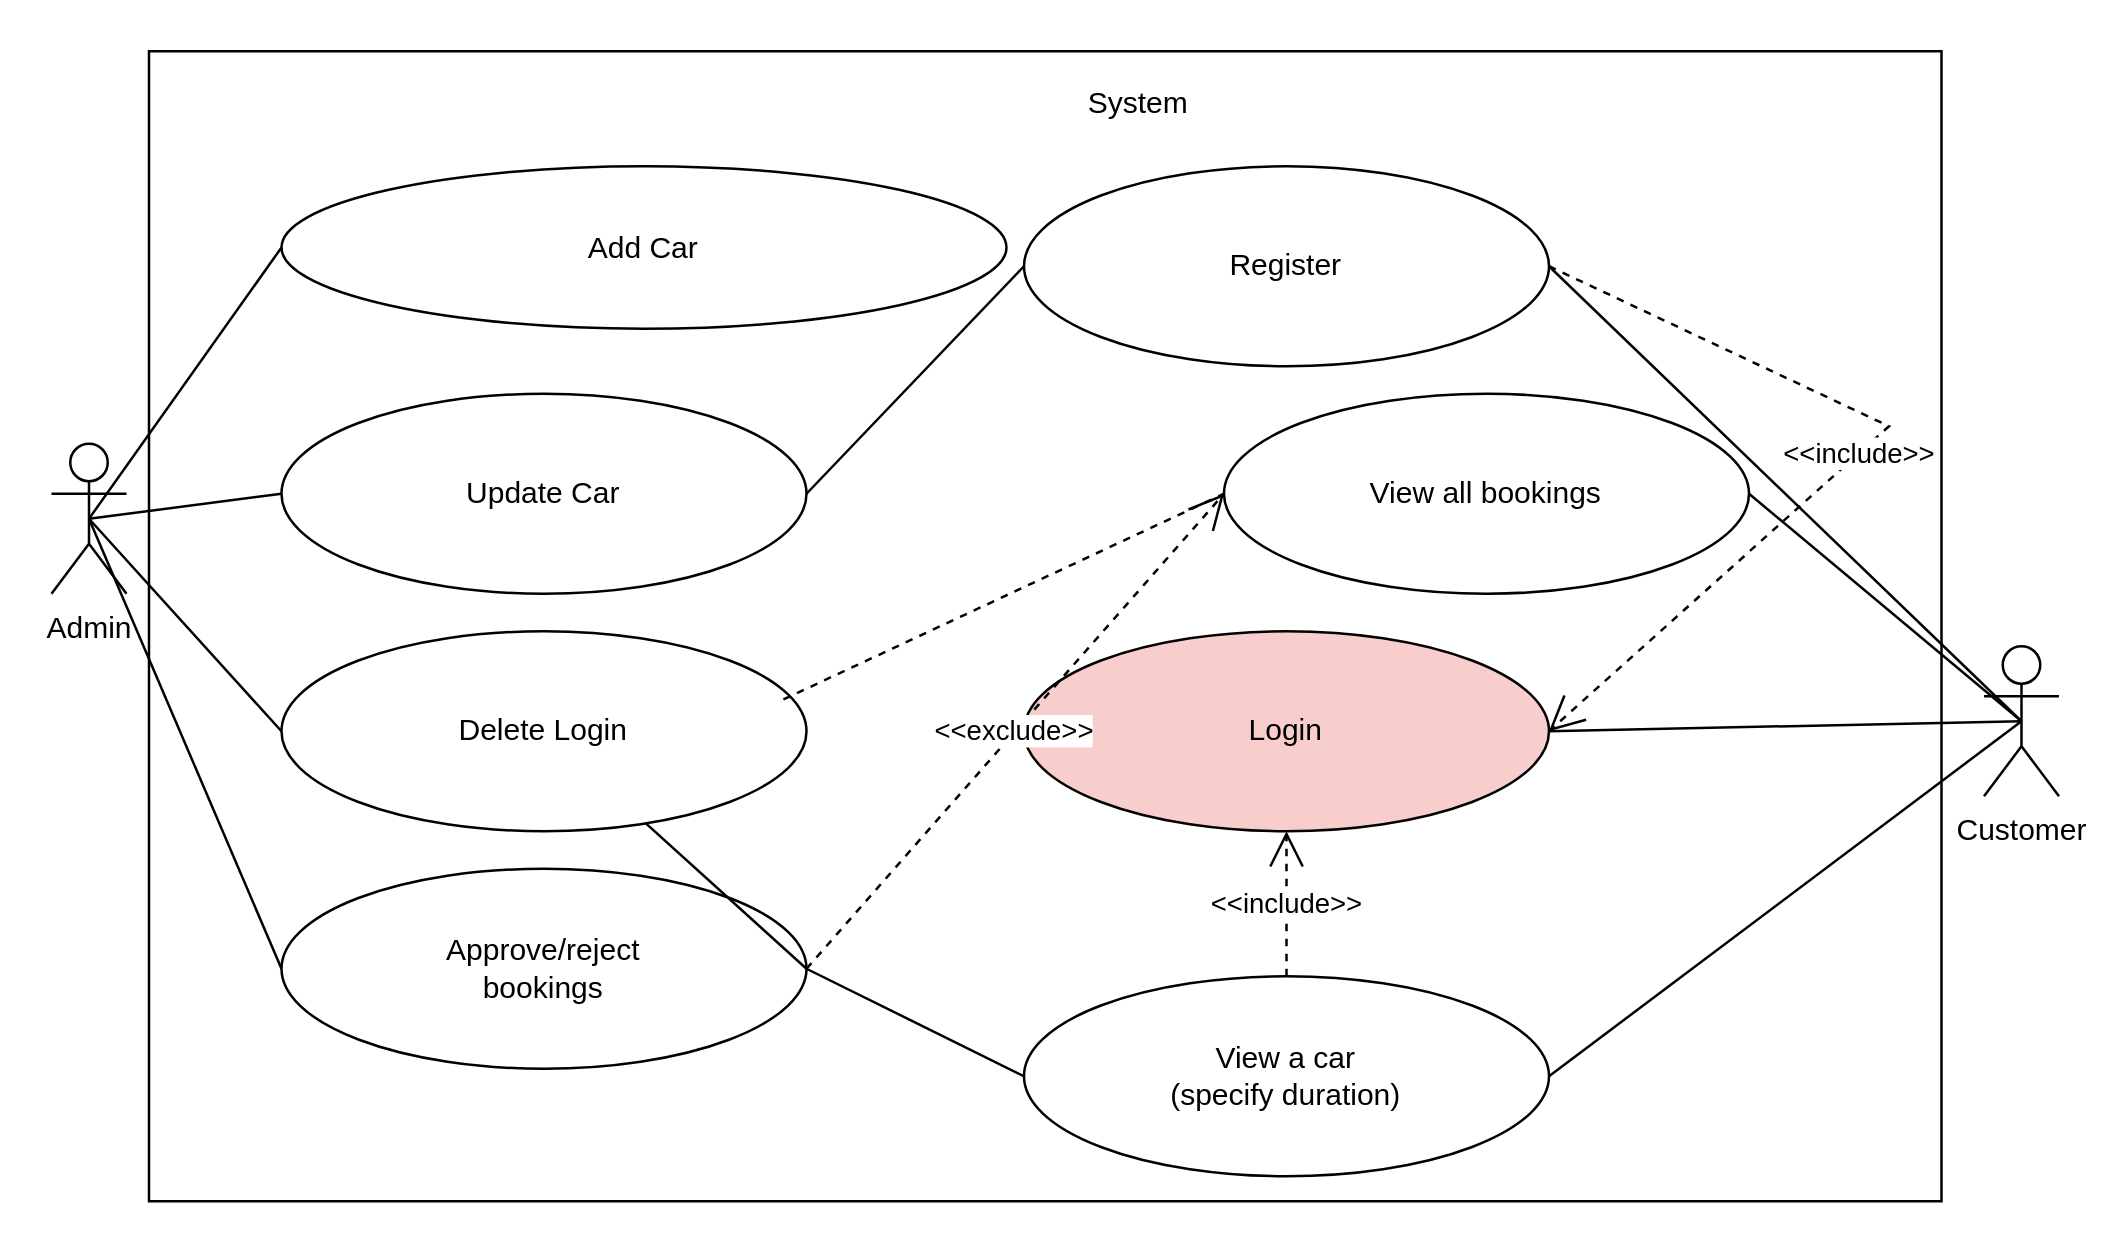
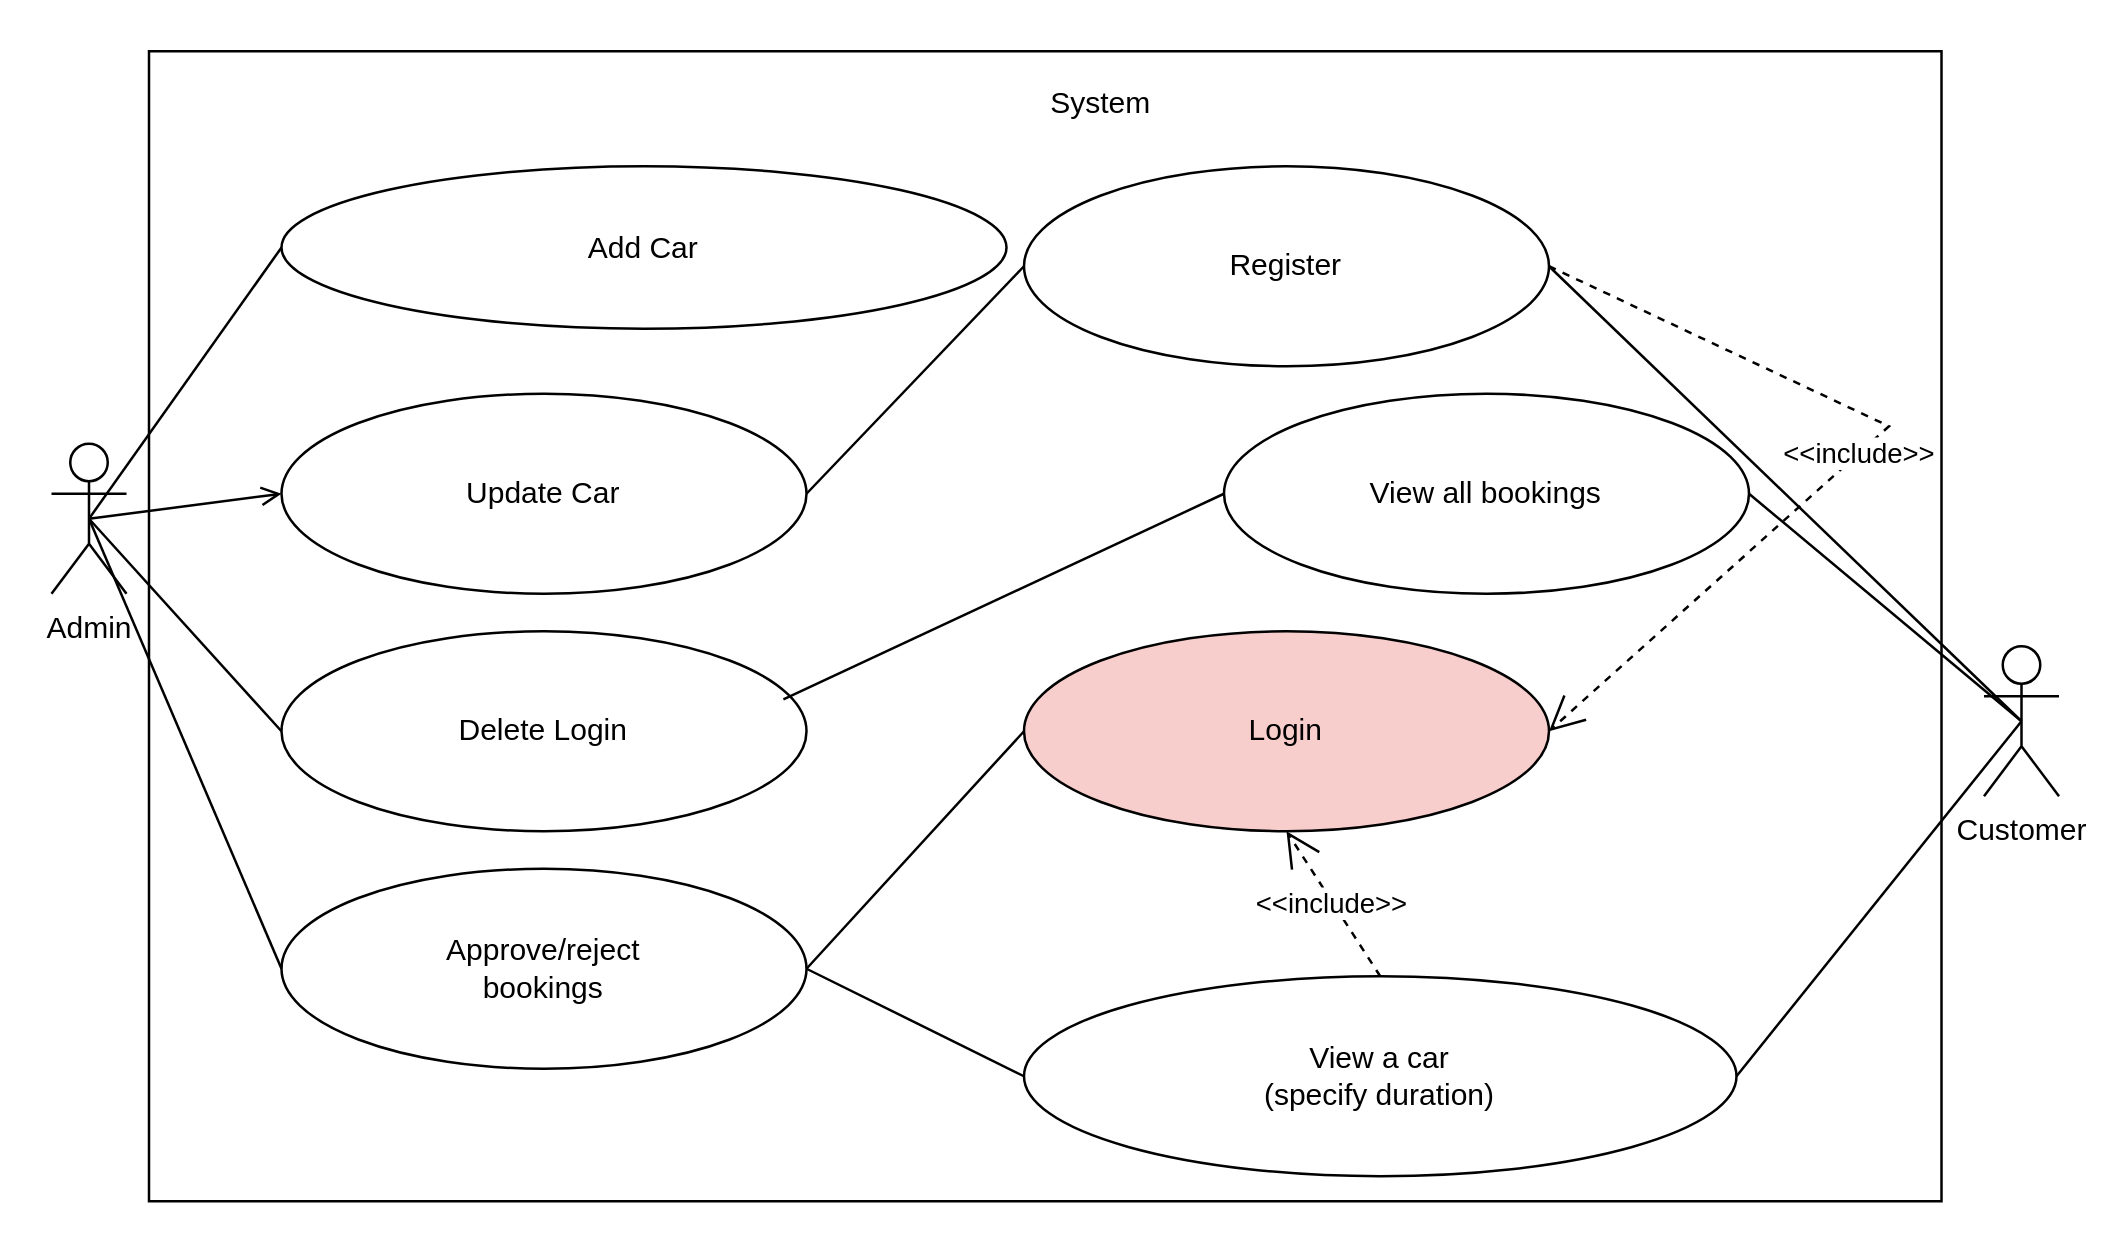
- <mxCell id="14" value="System" style="text;html=1;align=center;verticalAlign=middle;whiteSpace=wrap;rounded=0;" vertex="1" parent="1"><mxGeometry x="425" y="26" width="60" height="30" as="geometry" /></mxCell>
+ <mxCell id="14" value="System" style="text;html=1;align=center;verticalAlign=middle;whiteSpace=wrap;rounded=0;" vertex="1" parent="1"><mxGeometry x="410" y="26" width="60" height="30" as="geometry" /></mxCell>
- <mxCell id="24" value="" style="endArrow=none;html=1;rounded=0;entryX=0;entryY=0.5;entryDx=0;entryDy=0;exitX=0.5;exitY=0.5;exitDx=0;exitDy=0;exitPerimeter=0;" edge="1" parent="1" source="11" target="25"><mxGeometry width="50" height="50" relative="1" as="geometry"><mxPoint x="35" y="207" as="sourcePoint" /><mxPoint x="216.02" y="181.76" as="targetPoint" /></mxGeometry></mxCell>
+ <mxCell id="24" value="" style="endArrow=open;html=1;rounded=0;entryX=0;entryY=0.5;entryDx=0;entryDy=0;exitX=0.5;exitY=0.5;exitDx=0;exitDy=0;exitPerimeter=0;" edge="1" parent="1" source="11" target="25"><mxGeometry width="50" height="50" relative="1" as="geometry"><mxPoint x="35" y="207" as="sourcePoint" /><mxPoint x="216.02" y="181.76" as="targetPoint" /></mxGeometry></mxCell>
- <mxCell id="10" value="" style="endArrow=none;html=1;rounded=0;entryX=0;entryY=0.5;entryDx=0;entryDy=0;exitX=0.956;exitY=0.341;exitDx=0;exitDy=0;exitPerimeter=0;dashed=1;" edge="1" parent="1" source="3" target="6"><mxGeometry width="50" height="50" relative="1" as="geometry"><mxPoint x="425" y="306" as="sourcePoint" /><mxPoint x="510" y="186" as="targetPoint" /></mxGeometry></mxCell>
+ <mxCell id="10" value="" style="endArrow=none;html=1;rounded=0;entryX=0;entryY=0.5;entryDx=0;entryDy=0;exitX=0.956;exitY=0.341;exitDx=0;exitDy=0;exitPerimeter=0;" edge="1" parent="1" source="3" target="6"><mxGeometry width="50" height="50" relative="1" as="geometry"><mxPoint x="425" y="306" as="sourcePoint" /><mxPoint x="510" y="186" as="targetPoint" /></mxGeometry></mxCell>
- <mxCell id="28" value="&amp;lt;&amp;lt;exclude&amp;gt;&amp;gt;" style="endArrow=open;endSize=12;dashed=1;html=1;rounded=0;exitX=1;exitY=0.5;exitDx=0;exitDy=0;entryX=0;entryY=0.5;entryDx=0;entryDy=0;" edge="1" parent="1" source="4" target="6"><mxGeometry width="160" relative="1" as="geometry"><mxPoint x="347" y="233" as="sourcePoint" /><mxPoint x="507" y="233" as="targetPoint" /></mxGeometry></mxCell>
- <mxCell id="21" value="" style="endArrow=none;html=1;rounded=0;entryX=0.5;entryY=0.5;entryDx=0;entryDy=0;entryPerimeter=0;exitX=1;exitY=0.5;exitDx=0;exitDy=0;" edge="1" parent="1" source="7" target="19"><mxGeometry width="50" height="50" relative="1" as="geometry"><mxPoint x="716" y="384" as="sourcePoint" /><mxPoint x="830" y="423" as="targetPoint" /></mxGeometry></mxCell>
- <mxCell id="12" value="" style="endArrow=none;html=1;rounded=0;exitX=1;exitY=0.5;exitDx=0;exitDy=0;" edge="1" parent="1" source="4" target="3"><mxGeometry width="50" height="50" relative="1" as="geometry"><mxPoint x="430" y="406" as="sourcePoint" /><mxPoint x="480" y="356" as="targetPoint" /></mxGeometry></mxCell>
+ <mxCell id="12" value="" style="endArrow=none;html=1;rounded=0;exitX=1;exitY=0.5;exitDx=0;exitDy=0;entryX=0;entryY=0.5;entryDx=0;entryDy=0;" edge="1" parent="1" source="4" target="7"><mxGeometry width="50" height="50" relative="1" as="geometry"><mxPoint x="430" y="406" as="sourcePoint" /><mxPoint x="480" y="356" as="targetPoint" /></mxGeometry></mxCell>
- <mxCell id="8" value="View a car&lt;div&gt;(specify duration)&lt;/div&gt;" style="ellipse;whiteSpace=wrap;html=1;" vertex="1" parent="1"><mxGeometry x="409" y="390" width="210" height="80" as="geometry" /></mxCell>
+ <mxCell id="8" value="View a car&lt;div&gt;(specify duration)&lt;/div&gt;" style="ellipse;whiteSpace=wrap;html=1;" vertex="1" parent="1"><mxGeometry x="409" y="390" width="285" height="80" as="geometry" /></mxCell>
